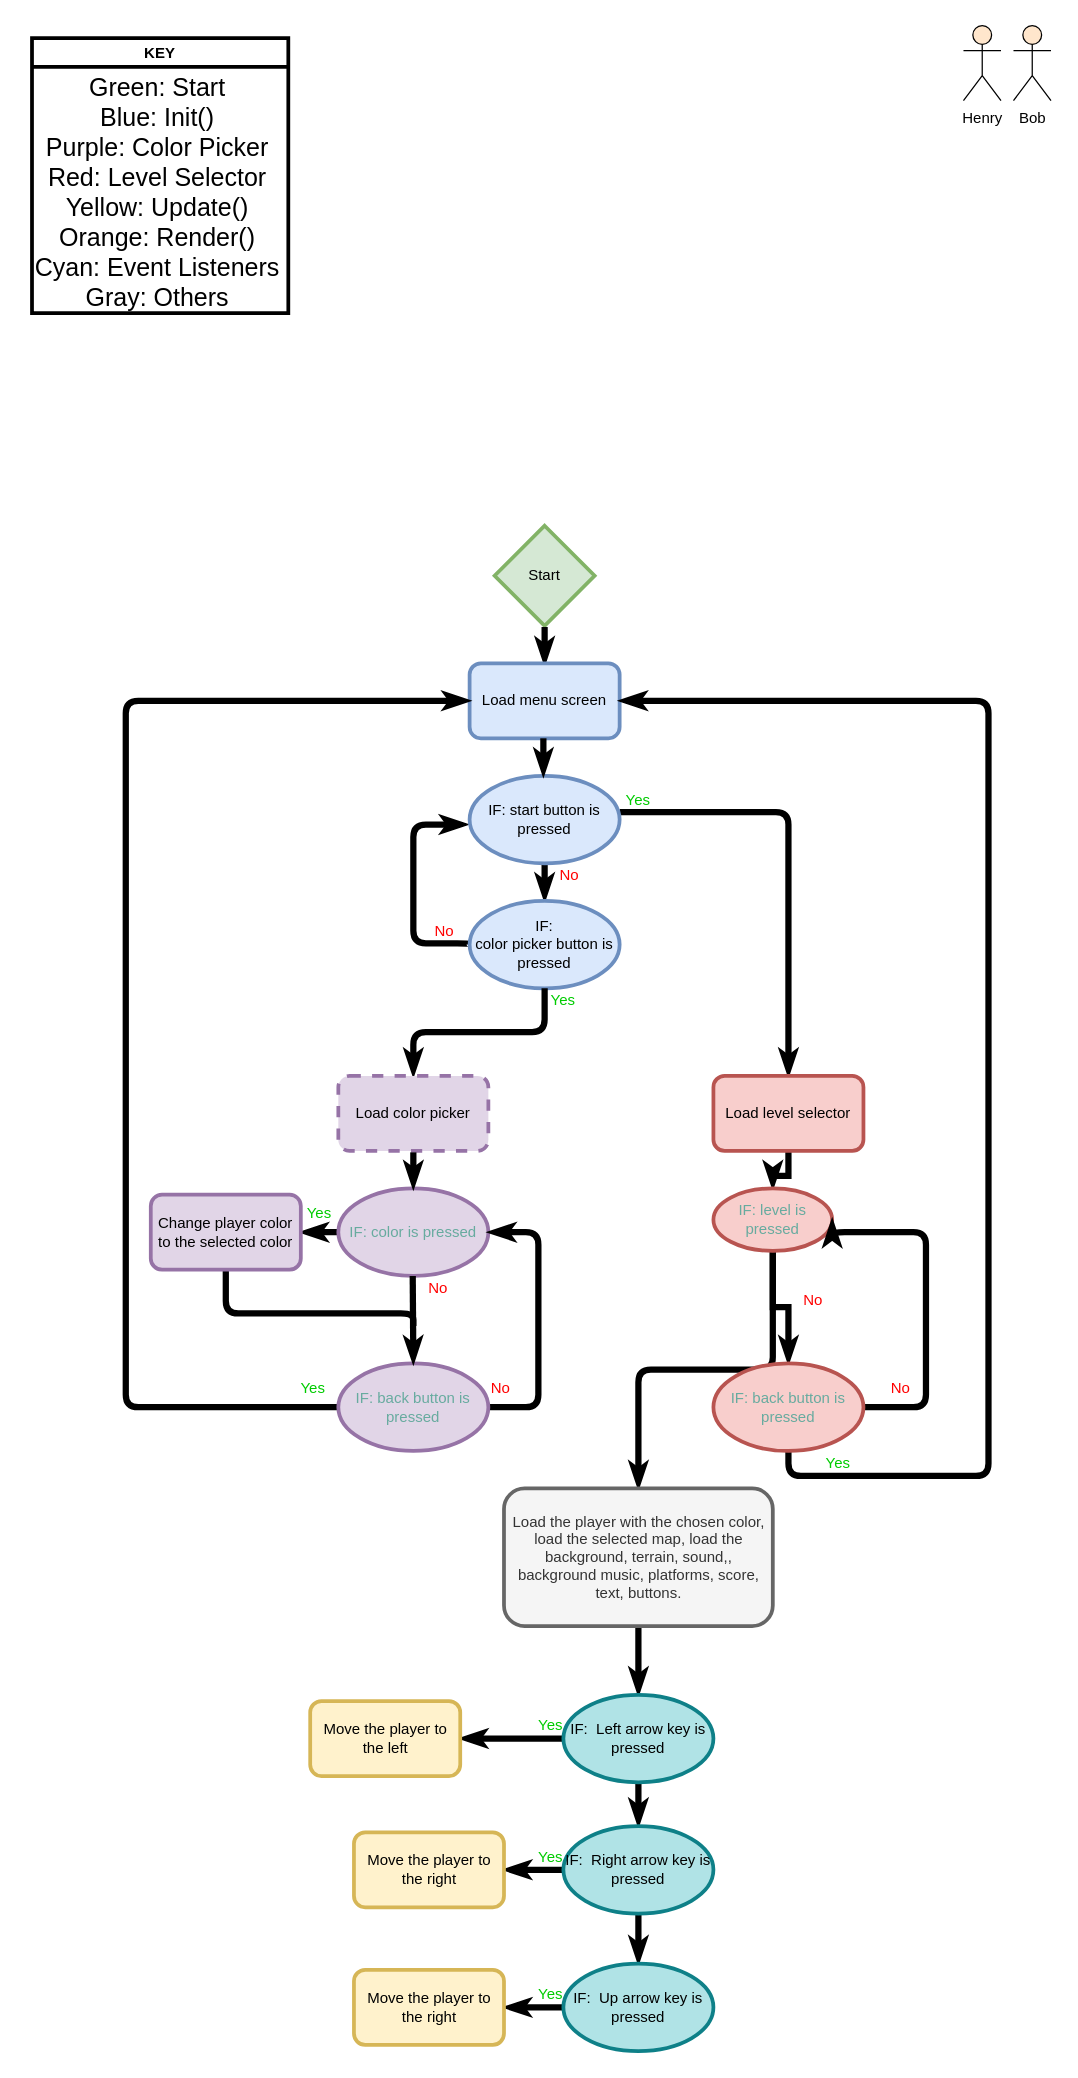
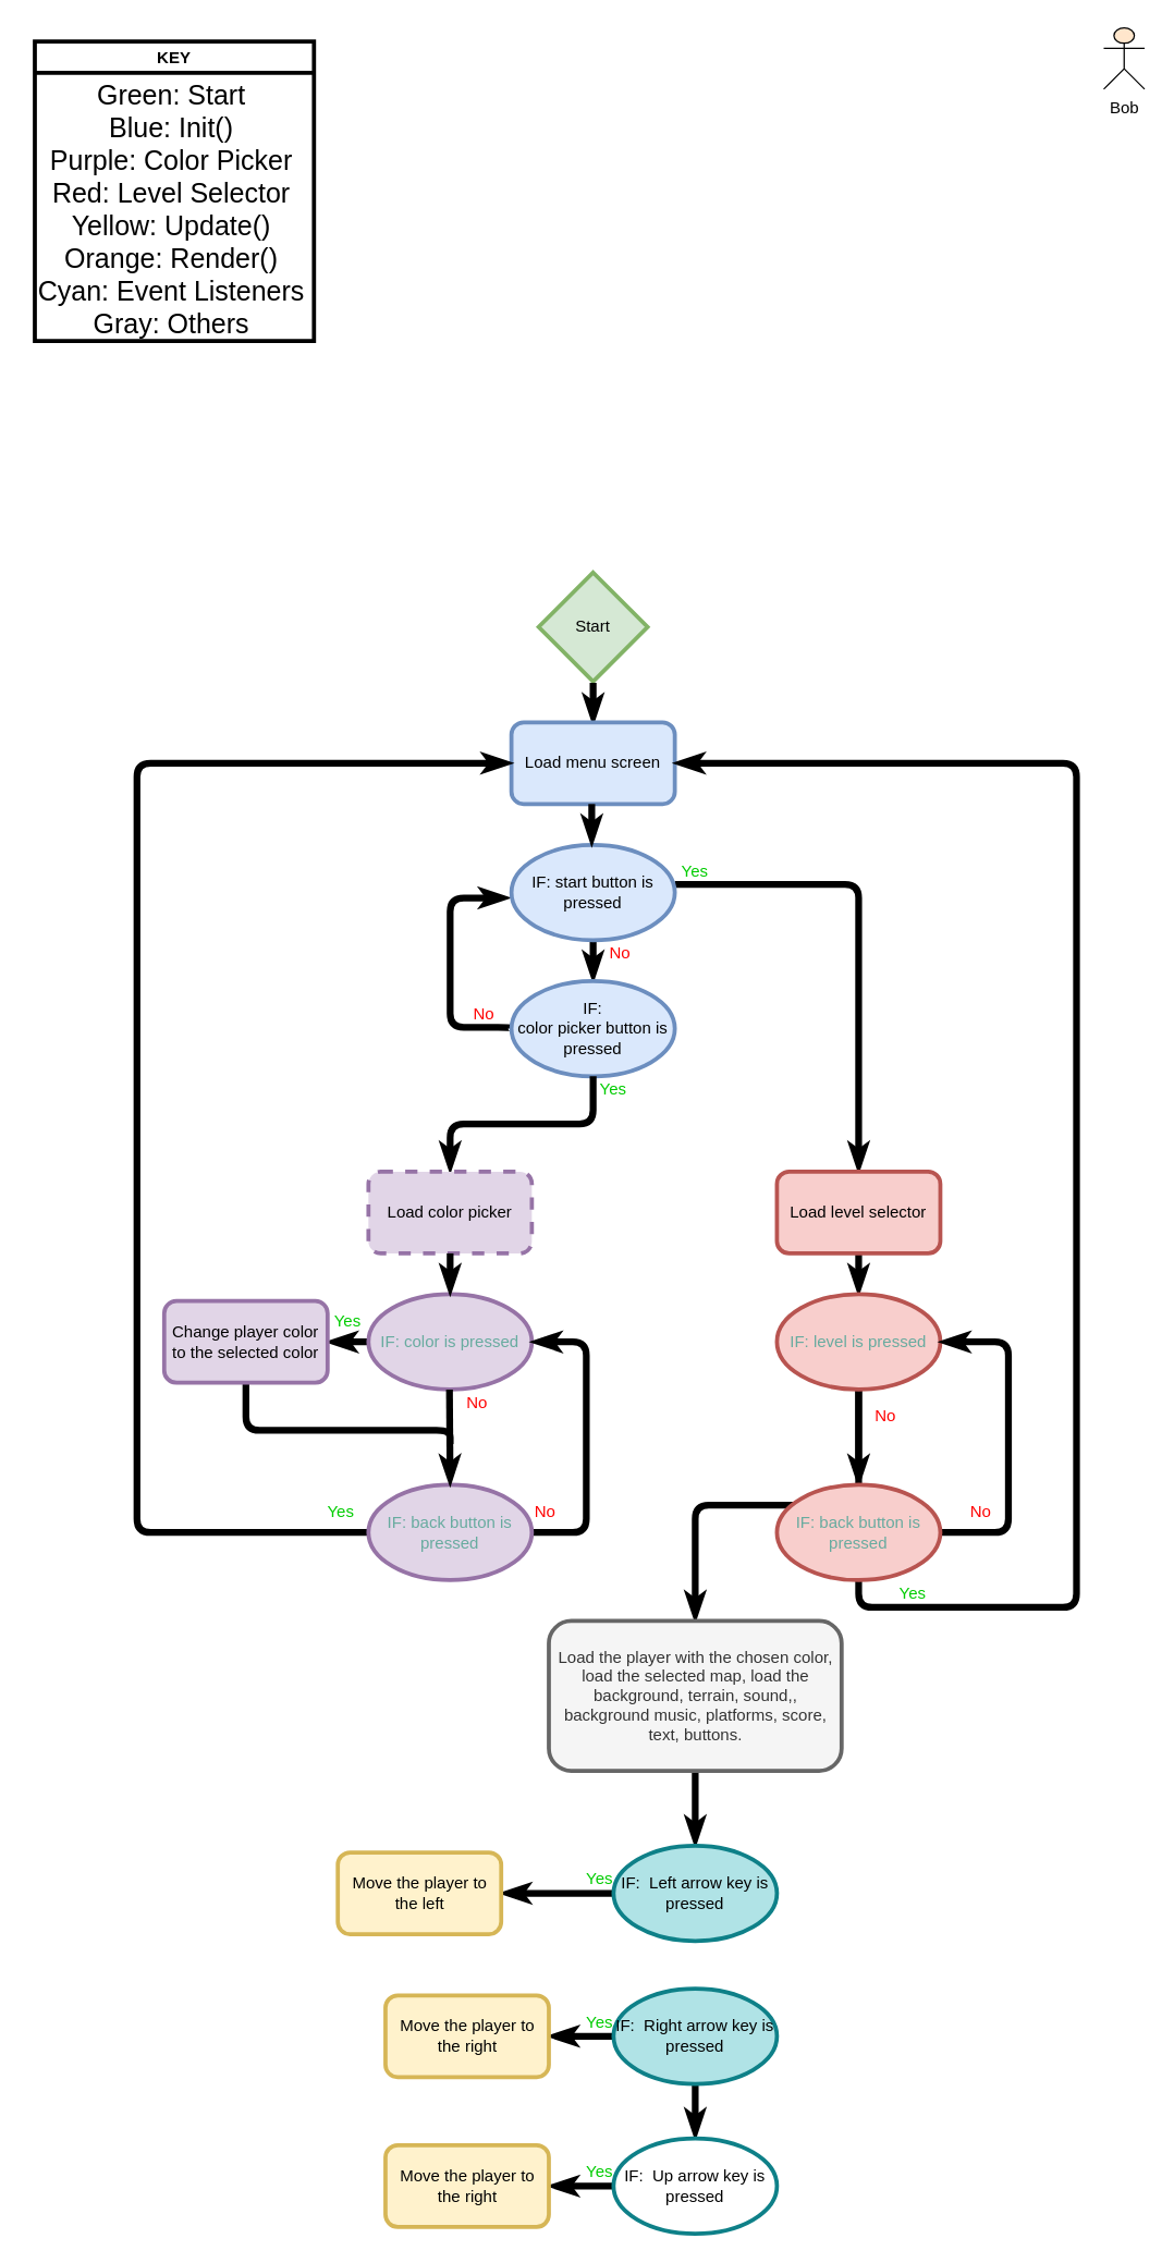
- <mxCell id="28" value="Henry" style="shape=umlActor;verticalLabelPosition=bottom;verticalAlign=top;html=1;fillColor=#ffe6cc;" parent="1" vertex="1"><mxGeometry x="770" y="20" width="30" height="60" as="geometry" /></mxCell>
- <mxCell id="24" value="Bob" style="shape=umlActor;verticalLabelPosition=bottom;verticalAlign=top;html=1;fillColor=#ffe6cc;" parent="1" vertex="1"><mxGeometry x="810" y="20" width="30" height="60" as="geometry" /></mxCell>
+ <mxCell id="24" value="Bob" style="shape=umlActor;verticalLabelPosition=bottom;verticalAlign=top;html=1;fillColor=#ffe6cc;" parent="1" vertex="1"><mxGeometry x="810" y="20" width="30" height="45" as="geometry" /></mxCell>
- <mxCell id="23" value="" style="endArrow=none;html=1;entryX=0.5;entryY=1;entryDx=0;entryDy=0;exitX=0.5;exitY=0;exitDx=0;exitDy=0;startArrow=classicThin;startFill=1;strokeWidth=5;dashed=1;" parent="1" source="22" target="14" edge="1"><mxGeometry width="50" height="50" relative="1" as="geometry"><mxPoint x="580" y="970" as="sourcePoint" /><mxPoint x="630" y="920" as="targetPoint" /></mxGeometry></mxCell>
+ <mxCell id="23" value="" style="endArrow=none;html=1;entryX=0.5;entryY=1;entryDx=0;entryDy=0;exitX=0.5;exitY=0;exitDx=0;exitDy=0;startArrow=classicThin;startFill=1;strokeWidth=5;" parent="1" source="22" target="14" edge="1"><mxGeometry width="50" height="50" relative="1" as="geometry"><mxPoint x="580" y="970" as="sourcePoint" /><mxPoint x="630" y="920" as="targetPoint" /></mxGeometry></mxCell>
- <mxCell id="39" value="&lt;span&gt;&lt;font color=&quot;#67ab9f&quot;&gt;IF: level is pressed&lt;/font&gt;&lt;br&gt;&lt;/span&gt;" style="ellipse;whiteSpace=wrap;html=1;fillColor=#f8cecc;strokeColor=#b85450;strokeWidth=3;" parent="1" vertex="1"><mxGeometry x="570" y="950" width="95" height="50" as="geometry" /></mxCell>
+ <mxCell id="39" value="&lt;span&gt;&lt;font color=&quot;#67ab9f&quot;&gt;IF: level is pressed&lt;/font&gt;&lt;br&gt;&lt;/span&gt;" style="ellipse;whiteSpace=wrap;html=1;fillColor=#f8cecc;strokeColor=#b85450;strokeWidth=3;" parent="1" vertex="1"><mxGeometry x="570" y="950" width="120" height="70" as="geometry" /></mxCell>
- <mxCell id="49" style="edgeStyle=orthogonalEdgeStyle;rounded=1;orthogonalLoop=1;jettySize=auto;html=1;exitX=0.5;exitY=1;exitDx=0;exitDy=0;entryX=0.5;entryY=0;entryDx=0;entryDy=0;endArrow=classicThin;endFill=1;strokeWidth=5;" edge="1" parent="1" source="50" target="55"><mxGeometry relative="1" as="geometry" /></mxCell>
- <mxCell id="59" value="&lt;span&gt;IF:&amp;nbsp; Up arrow key is pressed&lt;br&gt;&lt;/span&gt;" style="ellipse;whiteSpace=wrap;html=1;fillColor=#b0e3e6;strokeColor=#0e8088;strokeWidth=3;" vertex="1" parent="1"><mxGeometry x="450" y="1570" width="120" height="70" as="geometry" /></mxCell>
+ <mxCell id="59" value="&lt;span&gt;IF:&amp;nbsp; Up arrow key is pressed&lt;br&gt;&lt;/span&gt;" style="ellipse;whiteSpace=wrap;html=1;fillColor=#ffffff;strokeColor=#0e8088;strokeWidth=3;" vertex="1" parent="1"><mxGeometry x="450" y="1570" width="120" height="70" as="geometry" /></mxCell>
